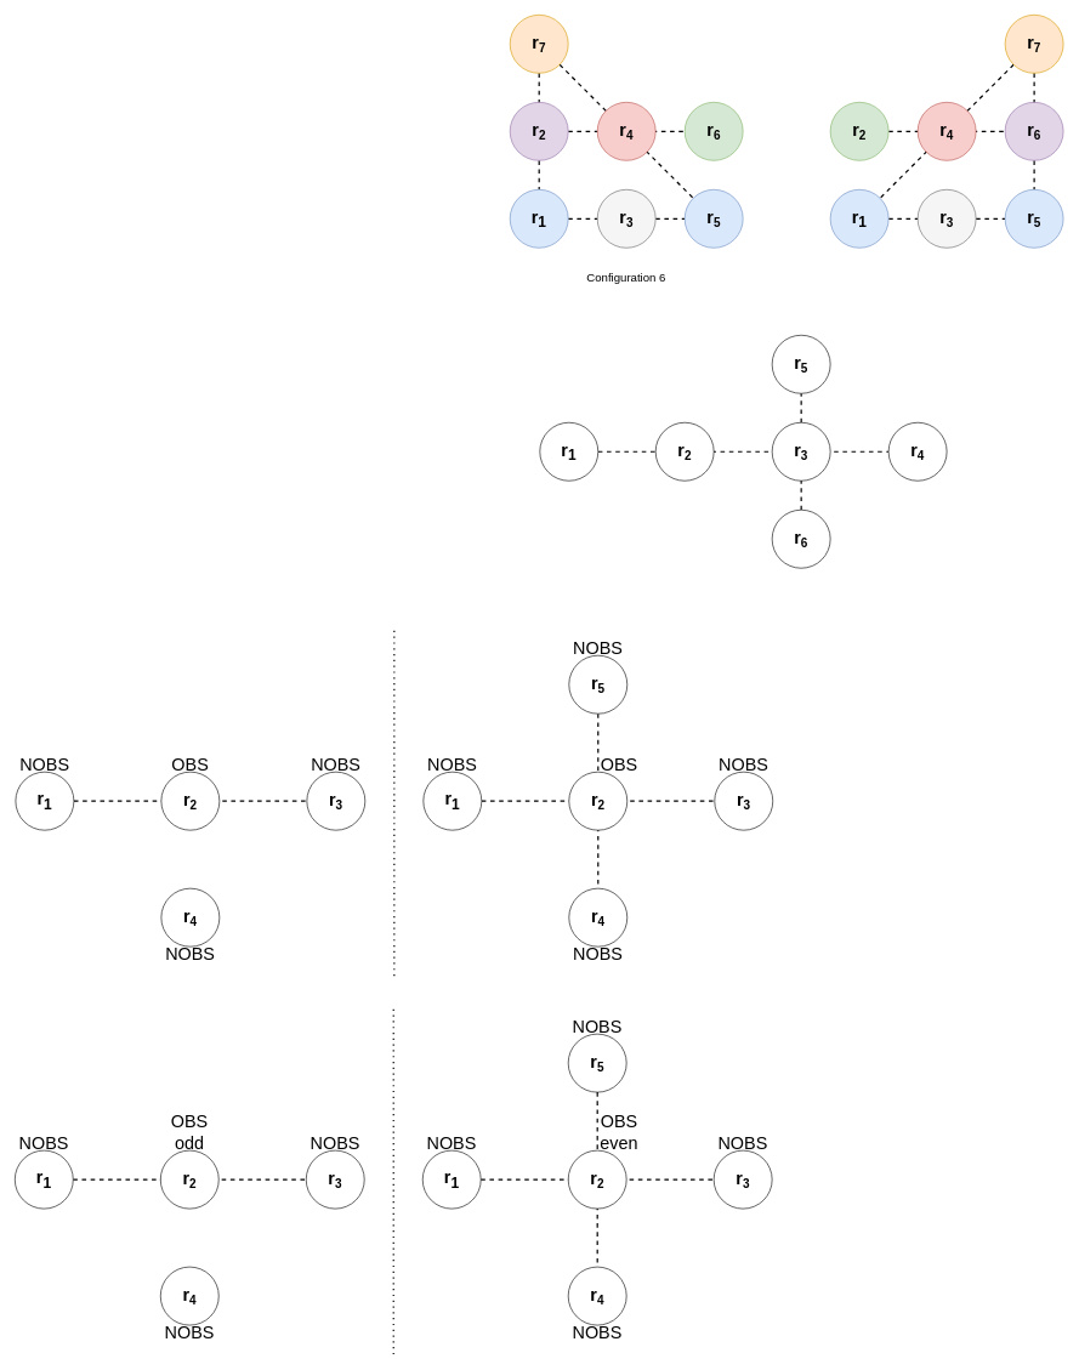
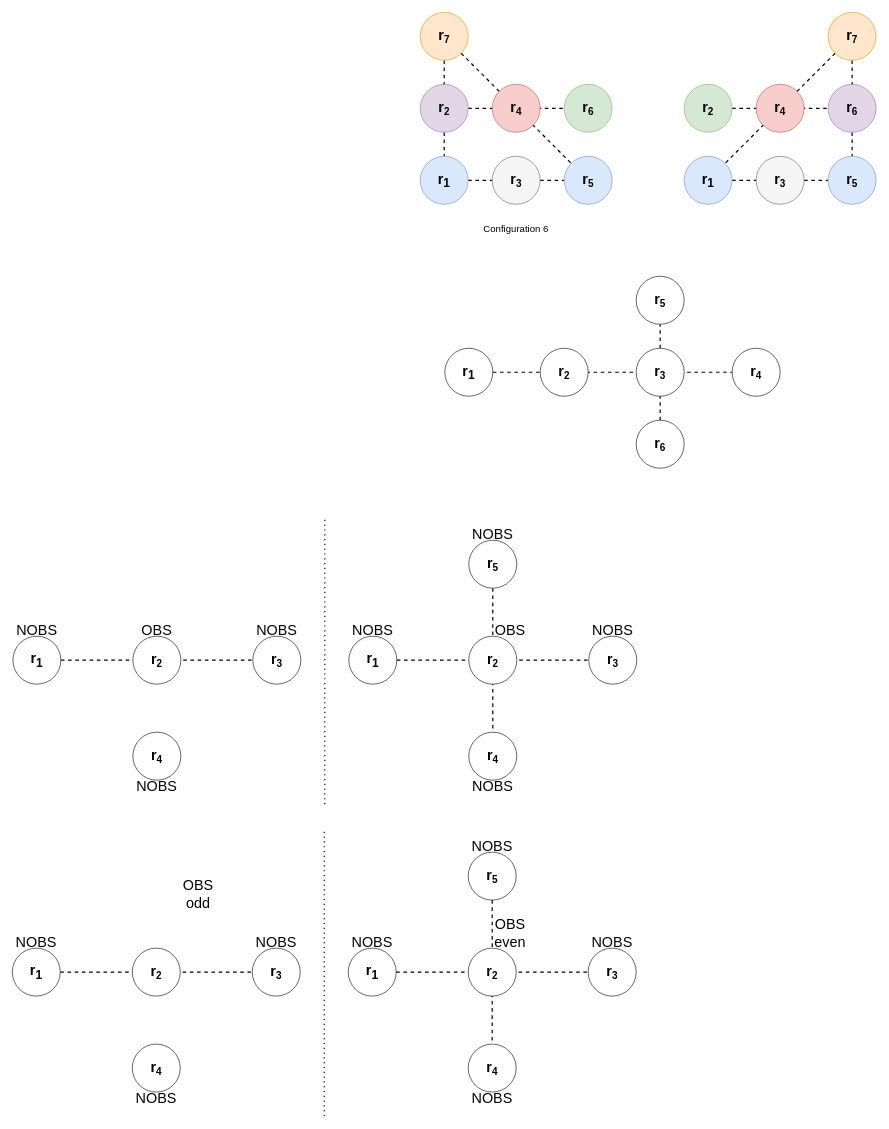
- <mxCell id="63" value="OBS&lt;br&gt;odd" style="text;html=1;strokeColor=none;fillColor=none;align=center;verticalAlign=middle;whiteSpace=wrap;rounded=0;fontSize=24;" vertex="1" parent="1"><mxGeometry x="240" y="1530" width="40" height="50" as="geometry" /></mxCell>
+ <mxCell id="63" value="OBS&lt;br&gt;odd" style="text;html=1;strokeColor=none;fillColor=none;align=center;verticalAlign=middle;whiteSpace=wrap;rounded=0;fontSize=24;" vertex="1" parent="1"><mxGeometry x="310" y="1465" width="40" height="50" as="geometry" /></mxCell>
